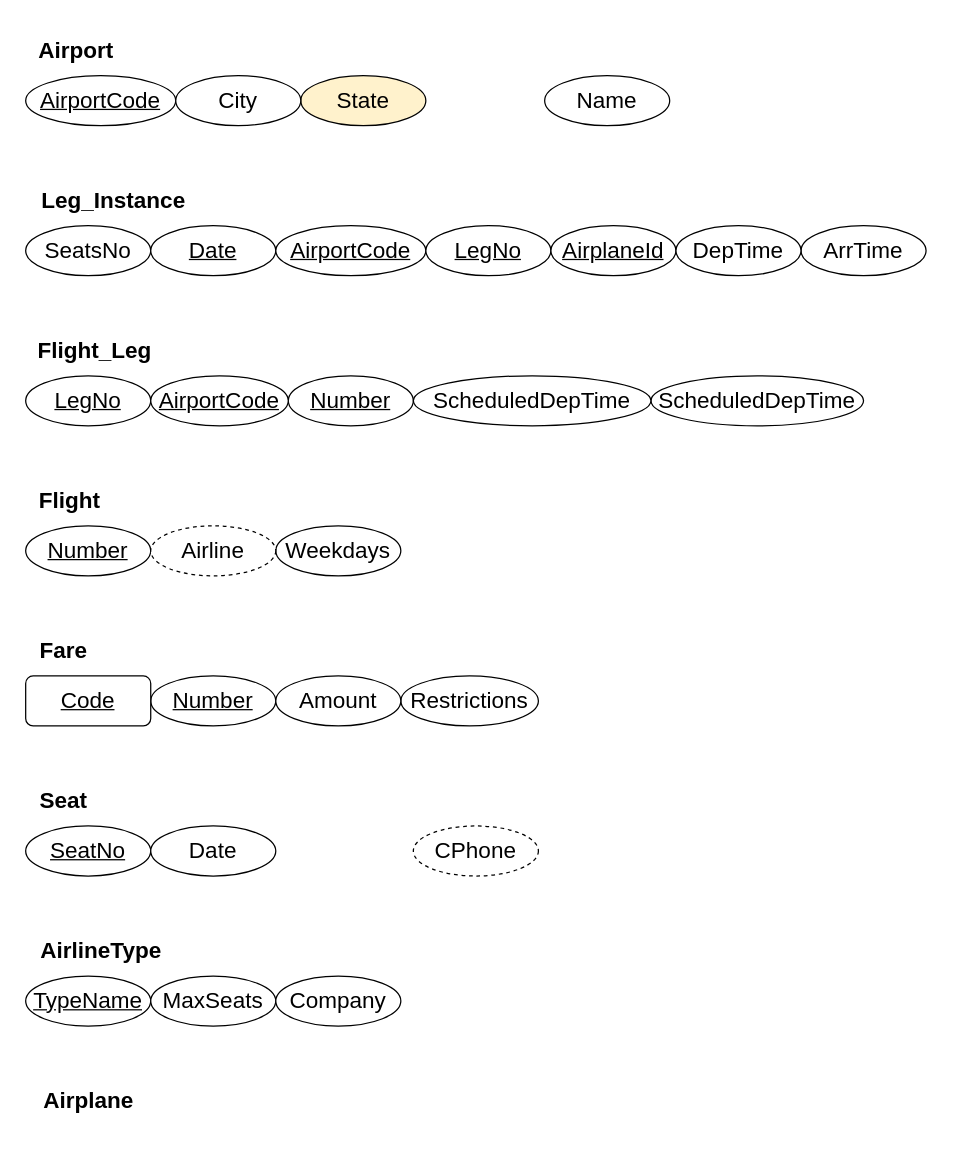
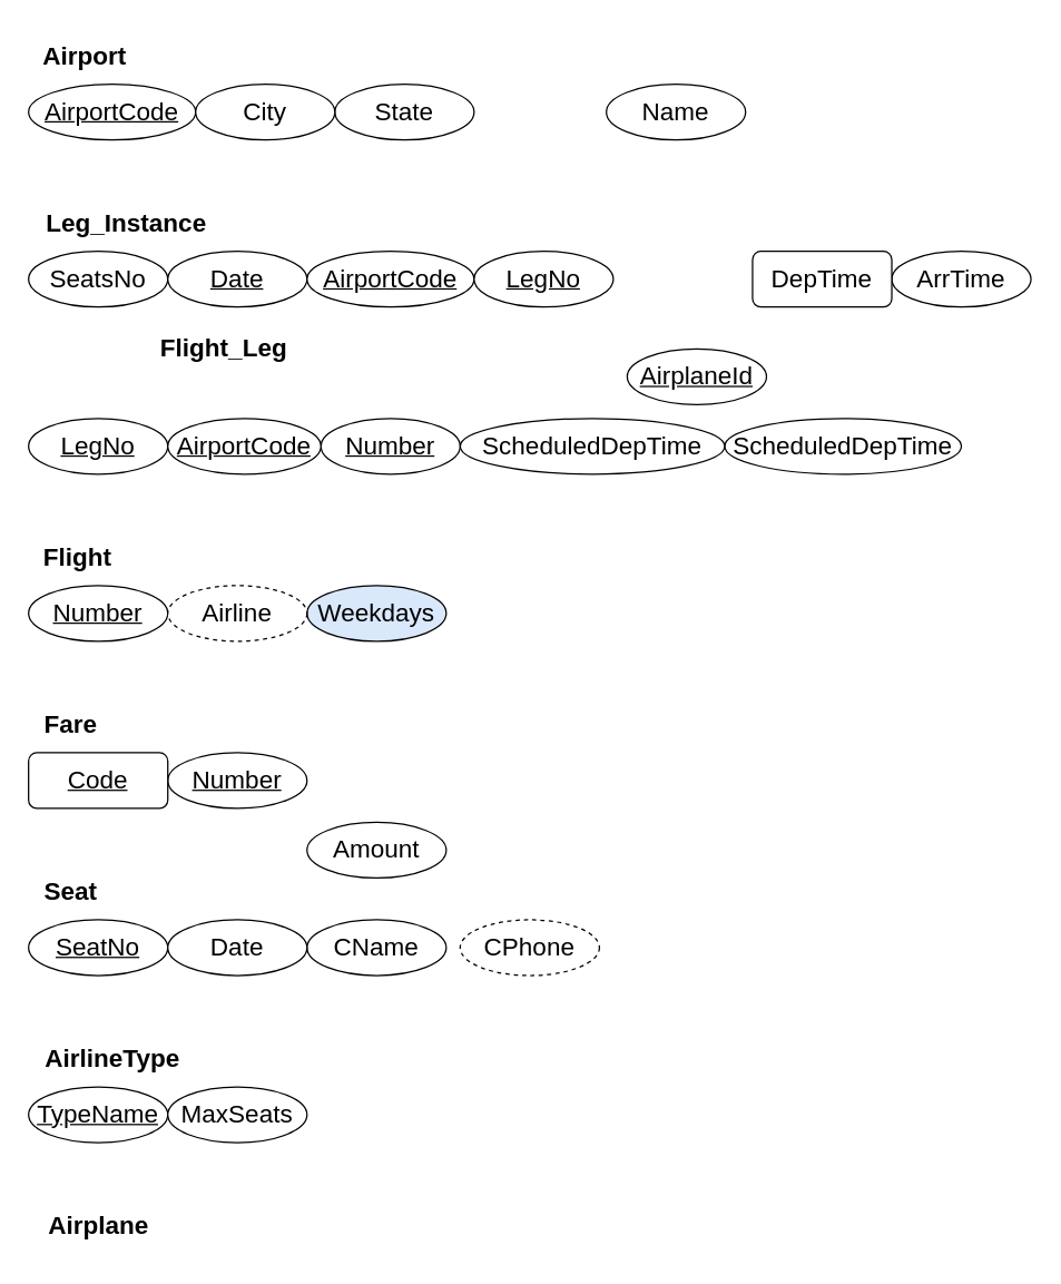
- <mxCell id="12" value="State" style="ellipse;whiteSpace=wrap;html=1;align=center;fontSize=18;fillColor=#fff2cc;" vertex="1" parent="1"><mxGeometry x="240" y="60" width="100" height="40" as="geometry" /></mxCell>
+ <mxCell id="12" value="State" style="ellipse;whiteSpace=wrap;html=1;align=center;fontSize=18;" vertex="1" parent="1"><mxGeometry x="240" y="60" width="100" height="40" as="geometry" /></mxCell>
- <mxCell id="18" value="AirplaneId" style="ellipse;whiteSpace=wrap;html=1;align=center;fontStyle=4;fontSize=18;" vertex="1" parent="1"><mxGeometry x="440" y="180" width="100" height="40" as="geometry" /></mxCell>
+ <mxCell id="18" value="AirplaneId" style="ellipse;whiteSpace=wrap;html=1;align=center;fontStyle=4;fontSize=18;" vertex="1" parent="1"><mxGeometry x="450" y="250" width="100" height="40" as="geometry" /></mxCell>
- <mxCell id="20" value="DepTime" style="ellipse;whiteSpace=wrap;html=1;align=center;fontSize=18;" vertex="1" parent="1"><mxGeometry x="540" y="180" width="100" height="40" as="geometry" /></mxCell>
+ <mxCell id="20" value="DepTime" style="whiteSpace=wrap;html=1;align=center;fontSize=18;rounded=1;" vertex="1" parent="1"><mxGeometry x="540" y="180" width="100" height="40" as="geometry" /></mxCell>
- <mxCell id="4" value="&lt;b&gt;&lt;font style=&quot;font-size: 18px;&quot;&gt;Flight_Leg&lt;/font&gt;&lt;/b&gt;" style="text;html=1;align=center;verticalAlign=middle;resizable=0;points=[];autosize=1;strokeColor=none;fillColor=none;" vertex="1" parent="1"><mxGeometry x="20" y="260" width="110" height="40" as="geometry" /></mxCell>
+ <mxCell id="4" value="&lt;b&gt;&lt;font style=&quot;font-size: 18px;&quot;&gt;Flight_Leg&lt;/font&gt;&lt;/b&gt;" style="text;html=1;align=center;verticalAlign=middle;resizable=0;points=[];autosize=1;strokeColor=none;fillColor=none;" vertex="1" parent="1"><mxGeometry x="105" y="230" width="110" height="40" as="geometry" /></mxCell>
- <mxCell id="27" value="Weekdays" style="ellipse;whiteSpace=wrap;html=1;align=center;fontSize=18;" vertex="1" parent="1"><mxGeometry x="220" y="420" width="100" height="40" as="geometry" /></mxCell>
+ <mxCell id="27" value="Weekdays" style="ellipse;whiteSpace=wrap;html=1;align=center;fontSize=18;fillColor=#dae8fc;" vertex="1" parent="1"><mxGeometry x="220" y="420" width="100" height="40" as="geometry" /></mxCell>
- <mxCell id="32" value="Amount" style="ellipse;whiteSpace=wrap;html=1;align=center;fontSize=18;" vertex="1" parent="1"><mxGeometry x="220" y="540" width="100" height="40" as="geometry" /></mxCell>
+ <mxCell id="32" value="Amount" style="ellipse;whiteSpace=wrap;html=1;align=center;fontSize=18;" vertex="1" parent="1"><mxGeometry x="220" y="590" width="100" height="40" as="geometry" /></mxCell>
- <mxCell id="31" value="Restrictions" style="ellipse;whiteSpace=wrap;html=1;align=center;fontSize=18;" vertex="1" parent="1"><mxGeometry x="320" y="540" width="110" height="40" as="geometry" /></mxCell>
+ <mxCell id="35" value="CName" style="ellipse;whiteSpace=wrap;html=1;align=center;fontSize=18;" vertex="1" parent="1"><mxGeometry x="220" y="660" width="100" height="40" as="geometry" /></mxCell>
- <mxCell id="39" value="Company" style="ellipse;whiteSpace=wrap;html=1;align=center;fontSize=18;" vertex="1" parent="1"><mxGeometry x="220" y="780" width="100" height="40" as="geometry" /></mxCell>
